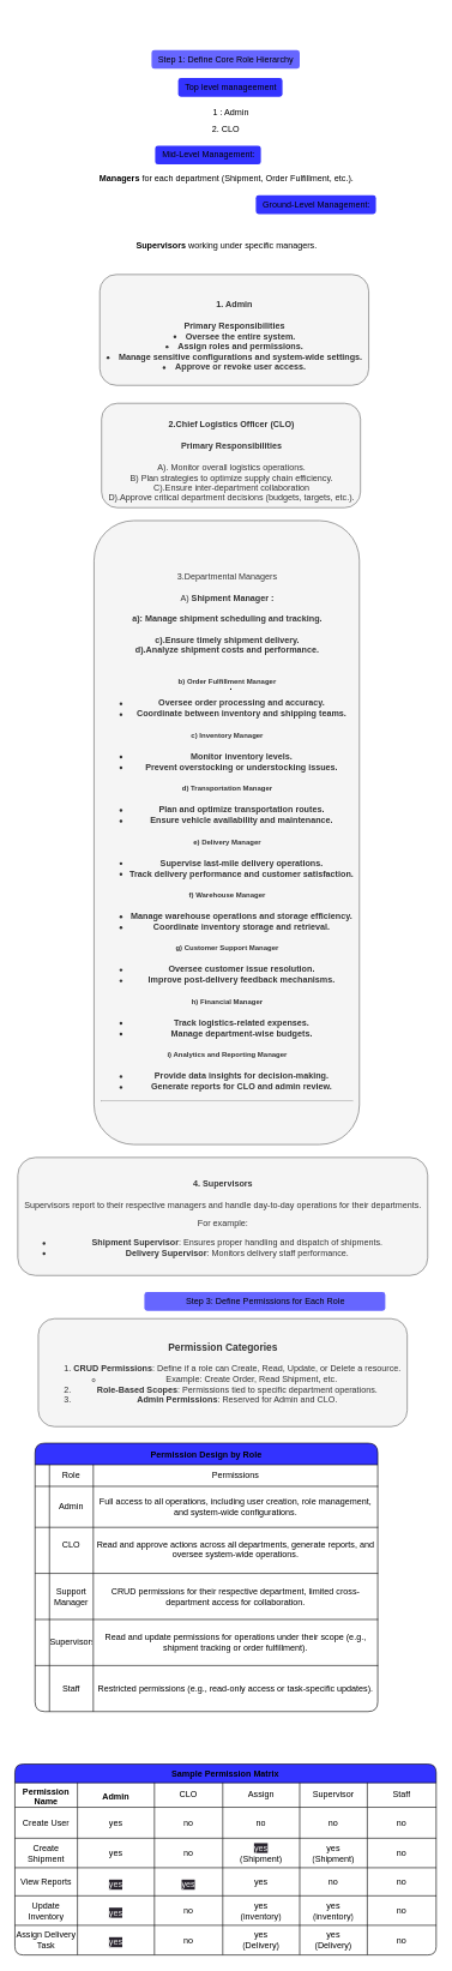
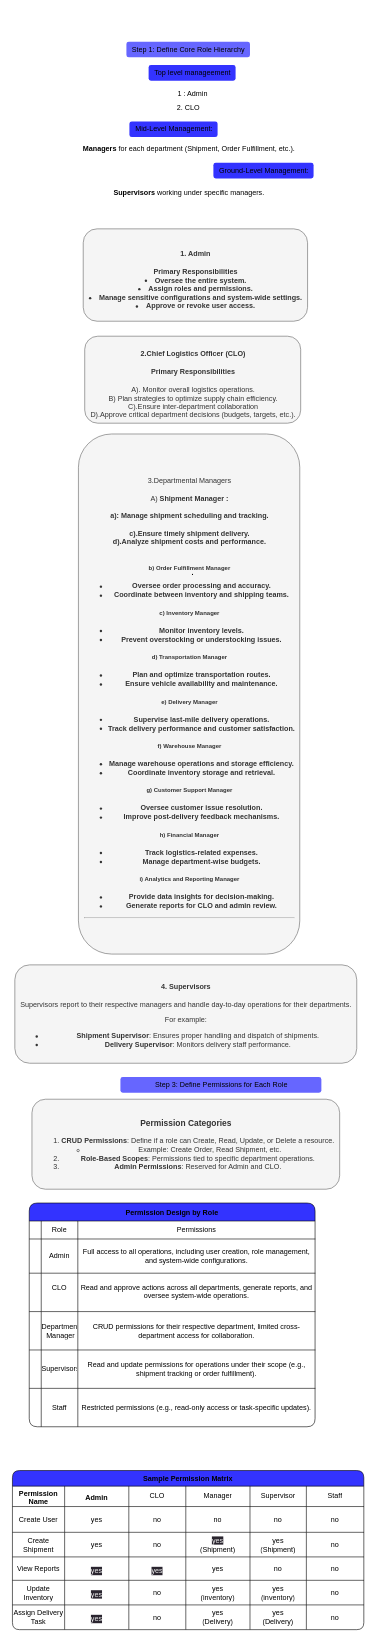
- <mxCell id="10" value="&lt;strong class=&quot;pageShadowHasTransparentBackground&quot;&gt;Supervisors&lt;/strong&gt; working under specific managers." style="text;html=1;align=center;verticalAlign=middle;resizable=0;points=[];autosize=1;strokeColor=none;fillColor=none;rounded=1;" vertex="1" parent="1"><mxGeometry x="179" y="328" width="269" height="26" as="geometry" /></mxCell>
+ <mxCell id="10" value="&lt;strong class=&quot;pageShadowHasTransparentBackground&quot;&gt;Supervisors&lt;/strong&gt; working under specific managers." style="text;html=1;align=center;verticalAlign=middle;resizable=0;points=[];autosize=1;strokeColor=none;fillColor=none;rounded=1;" vertex="1" parent="1"><mxGeometry x="179" y="308" width="269" height="26" as="geometry" /></mxCell>
- <mxCell id="33" value="Support Manager" style="shape=partialRectangle;html=1;whiteSpace=wrap;connectable=0;fillColor=none;top=0;left=0;bottom=0;right=0;overflow=hidden;rounded=1;labelBackgroundColor=none;" vertex="1" parent="31"><mxGeometry x="20" width="61" height="64" as="geometry"><mxRectangle width="61" height="64" as="alternateBounds" /></mxGeometry></mxCell>
+ <mxCell id="33" value="Department Manager" style="shape=partialRectangle;html=1;whiteSpace=wrap;connectable=0;fillColor=none;top=0;left=0;bottom=0;right=0;overflow=hidden;rounded=1;labelBackgroundColor=none;" vertex="1" parent="31"><mxGeometry x="20" width="61" height="64" as="geometry"><mxRectangle width="61" height="64" as="alternateBounds" /></mxGeometry></mxCell>
- <mxCell id="48" value="Assign" style="shape=partialRectangle;html=1;whiteSpace=wrap;connectable=0;fillColor=none;top=0;left=0;bottom=0;right=0;overflow=hidden;rounded=1;labelBackgroundColor=none;" vertex="1" parent="44"><mxGeometry x="289" width="107" height="34" as="geometry"><mxRectangle width="107" height="34" as="alternateBounds" /></mxGeometry></mxCell>
+ <mxCell id="48" value="Manager" style="shape=partialRectangle;html=1;whiteSpace=wrap;connectable=0;fillColor=none;top=0;left=0;bottom=0;right=0;overflow=hidden;rounded=1;labelBackgroundColor=none;" vertex="1" parent="44"><mxGeometry x="289" width="107" height="34" as="geometry"><mxRectangle width="107" height="34" as="alternateBounds" /></mxGeometry></mxCell>
